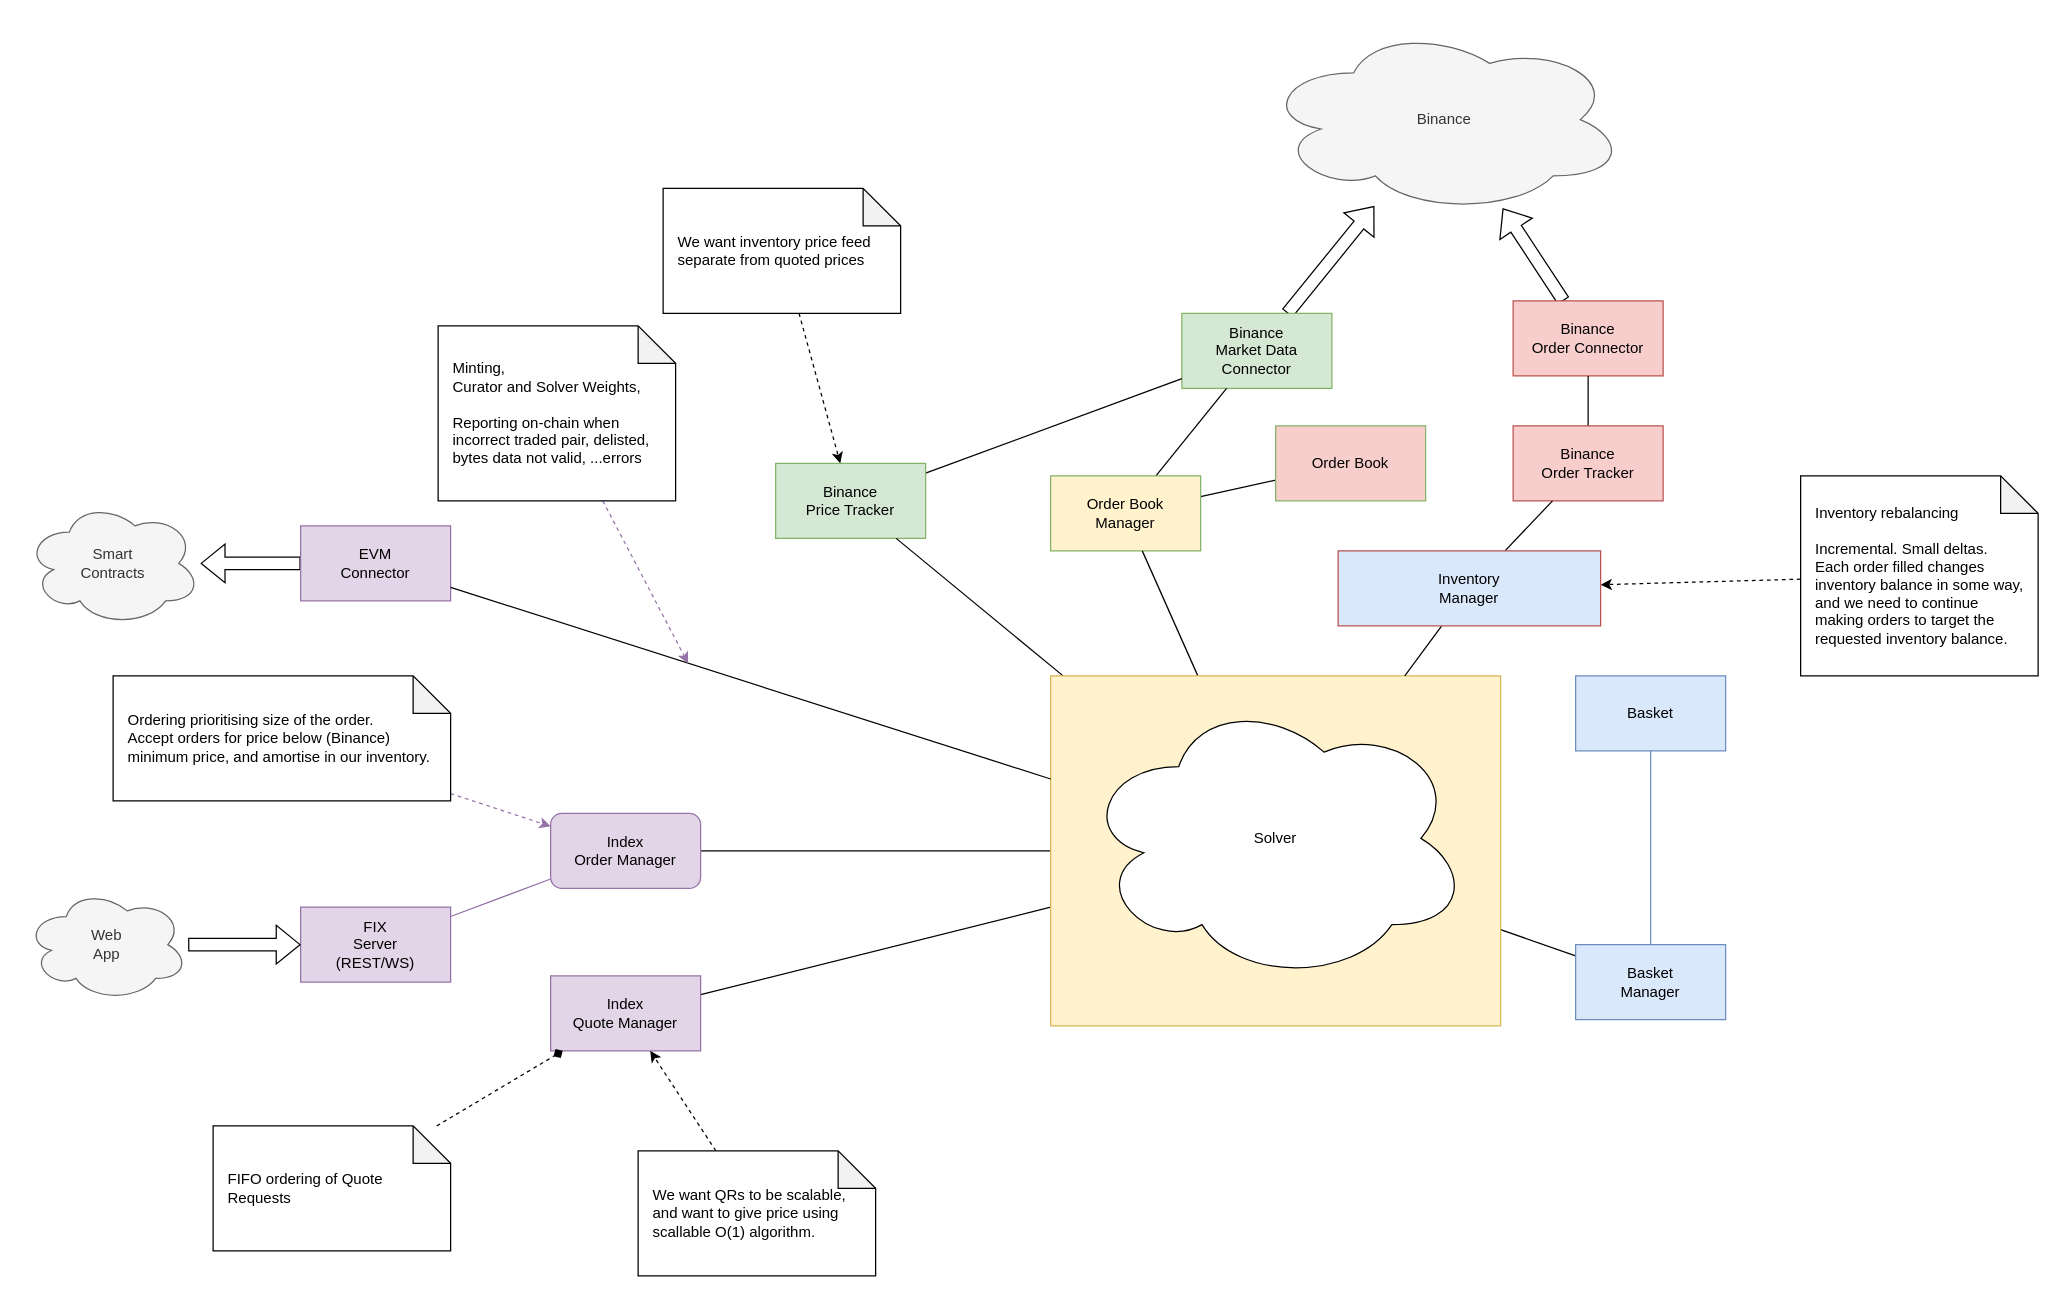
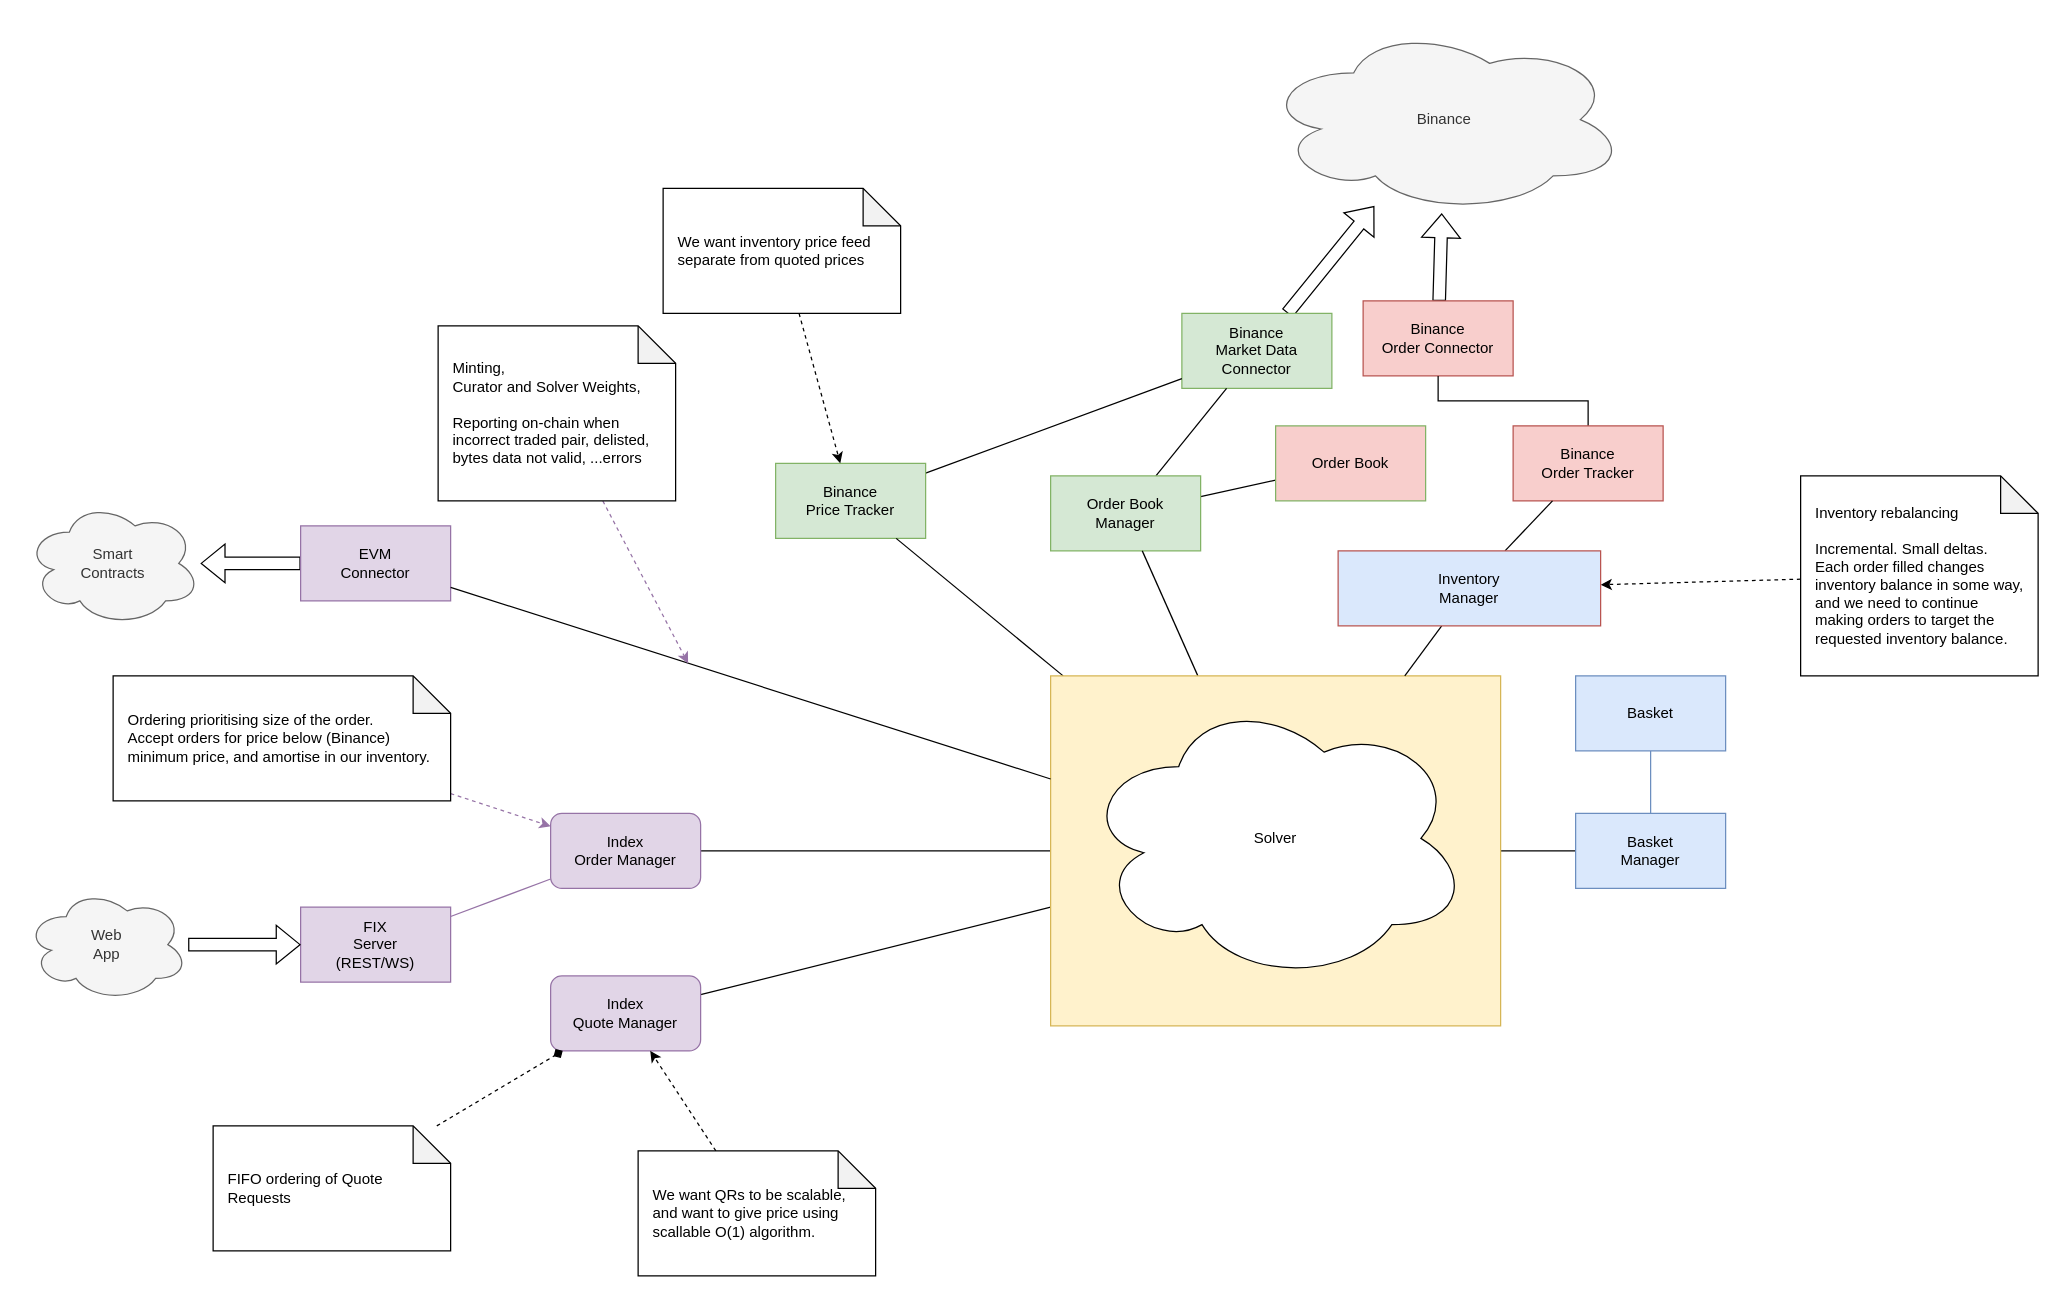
- <mxCell id="14" value="Binance&lt;div&gt;&lt;span style=&quot;background-color: initial;&quot;&gt;Order Connector&lt;/span&gt;&lt;br&gt;&lt;/div&gt;" style="rounded=0;whiteSpace=wrap;html=1;fillColor=#f8cecc;strokeColor=#b85450;" vertex="1" parent="1"><mxGeometry x="1210" y="240" width="120" height="60" as="geometry" /></mxCell>
+ <mxCell id="14" value="Binance&lt;div&gt;&lt;span style=&quot;background-color: initial;&quot;&gt;Order Connector&lt;/span&gt;&lt;br&gt;&lt;/div&gt;" style="rounded=0;whiteSpace=wrap;html=1;fillColor=#f8cecc;strokeColor=#b85450;" vertex="1" parent="1"><mxGeometry x="1090" y="240" width="120" height="60" as="geometry" /></mxCell>
- <mxCell id="21" value="&lt;div&gt;Order Book&lt;/div&gt;&lt;div&gt;Manager&lt;/div&gt;" style="rounded=0;whiteSpace=wrap;html=1;fillColor=#fff2cc;strokeColor=#82b366;" vertex="1" parent="1"><mxGeometry x="840" y="380" width="120" height="60" as="geometry" /></mxCell>
+ <mxCell id="21" value="&lt;div&gt;Order Book&lt;/div&gt;&lt;div&gt;Manager&lt;/div&gt;" style="rounded=0;whiteSpace=wrap;html=1;fillColor=#d5e8d4;strokeColor=#82b366;" vertex="1" parent="1"><mxGeometry x="840" y="380" width="120" height="60" as="geometry" /></mxCell>
- <mxCell id="44" value="&lt;div&gt;Basket&lt;/div&gt;&lt;div&gt;Manager&lt;/div&gt;" style="rounded=0;whiteSpace=wrap;html=1;fillColor=#dae8fc;strokeColor=#6c8ebf;" vertex="1" parent="1"><mxGeometry x="1260" y="755" width="120" height="60" as="geometry" /></mxCell>
+ <mxCell id="44" value="&lt;div&gt;Basket&lt;/div&gt;&lt;div&gt;Manager&lt;/div&gt;" style="rounded=0;whiteSpace=wrap;html=1;fillColor=#dae8fc;strokeColor=#6c8ebf;" vertex="1" parent="1"><mxGeometry x="1260" y="650" width="120" height="60" as="geometry" /></mxCell>
- <mxCell id="26" value="&lt;div&gt;Index&lt;/div&gt;&lt;div&gt;Quote&lt;span style=&quot;background-color: initial;&quot;&gt;&amp;nbsp;Manager&lt;/span&gt;&lt;/div&gt;" style="rounded=0;whiteSpace=wrap;html=1;fillColor=#e1d5e7;strokeColor=#9673a6;" vertex="1" parent="1"><mxGeometry x="440" y="780" width="120" height="60" as="geometry" /></mxCell>
+ <mxCell id="26" value="&lt;div&gt;Index&lt;/div&gt;&lt;div&gt;Quote&lt;span style=&quot;background-color: initial;&quot;&gt;&amp;nbsp;Manager&lt;/span&gt;&lt;/div&gt;" style="whiteSpace=wrap;html=1;fillColor=#e1d5e7;strokeColor=#9673a6;rounded=1;" vertex="1" parent="1"><mxGeometry x="440" y="780" width="120" height="60" as="geometry" /></mxCell>
